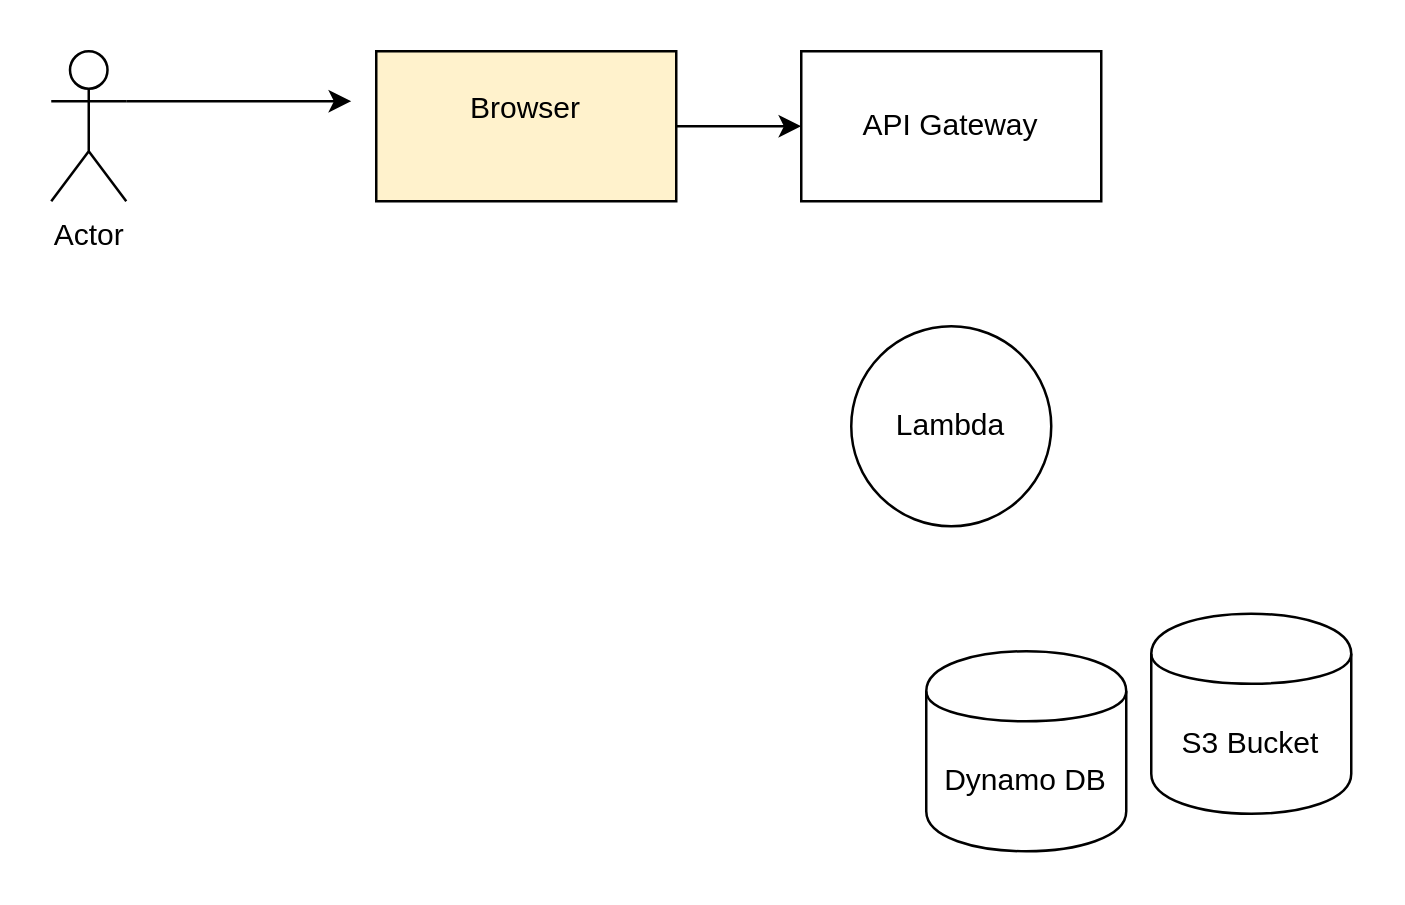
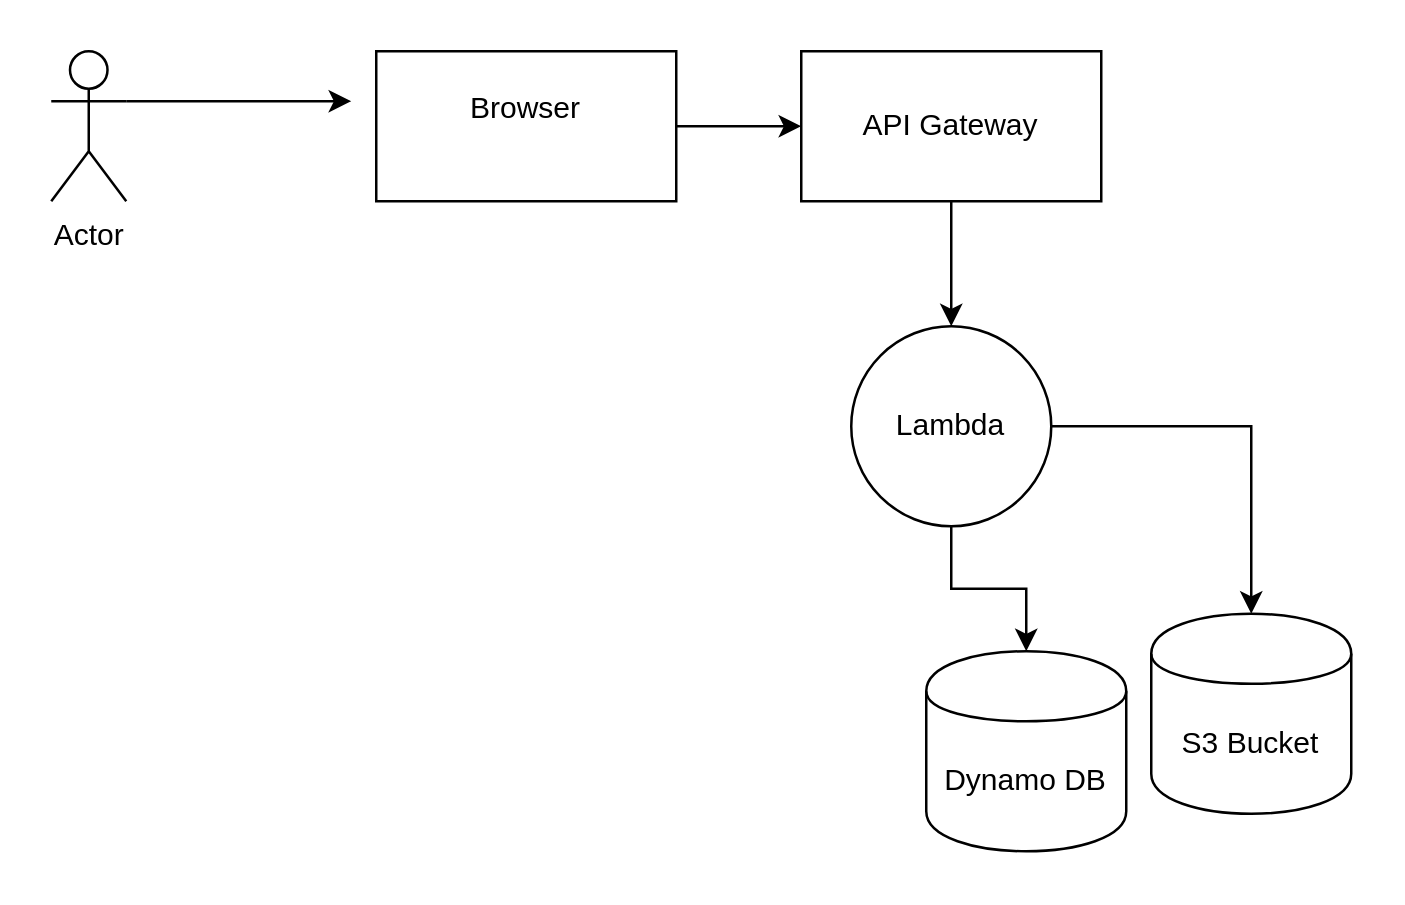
- <mxCell id="5" value="&lt;div&gt;Browser&lt;/div&gt;&lt;div&gt;&lt;br&gt;&lt;/div&gt;" style="rounded=0;whiteSpace=wrap;html=1;fillColor=#fff2cc;" vertex="1" parent="1"><mxGeometry x="150" y="20" width="120" height="60" as="geometry" /></mxCell>
+ <mxCell id="5" value="&lt;div&gt;Browser&lt;/div&gt;&lt;div&gt;&lt;br&gt;&lt;/div&gt;" style="rounded=0;whiteSpace=wrap;html=1;" vertex="1" parent="1"><mxGeometry x="150" y="20" width="120" height="60" as="geometry" /></mxCell>
+ <mxCell id="6" style="edgeStyle=orthogonalEdgeStyle;rounded=0;orthogonalLoop=1;jettySize=auto;html=1;exitX=0.5;exitY=1;exitDx=0;exitDy=0;" edge="1" parent="1" source="7" target="10"><mxGeometry relative="1" as="geometry" /></mxCell>
+ <mxCell id="9" style="edgeStyle=orthogonalEdgeStyle;rounded=0;orthogonalLoop=1;jettySize=auto;html=1;" edge="1" parent="1" source="10" target="12"><mxGeometry relative="1" as="geometry" /></mxCell>
+ <mxCell id="8" style="edgeStyle=orthogonalEdgeStyle;rounded=0;orthogonalLoop=1;jettySize=auto;html=1;exitX=0.5;exitY=1;exitDx=0;exitDy=0;" edge="1" parent="1" source="10" target="11"><mxGeometry relative="1" as="geometry" /></mxCell>
